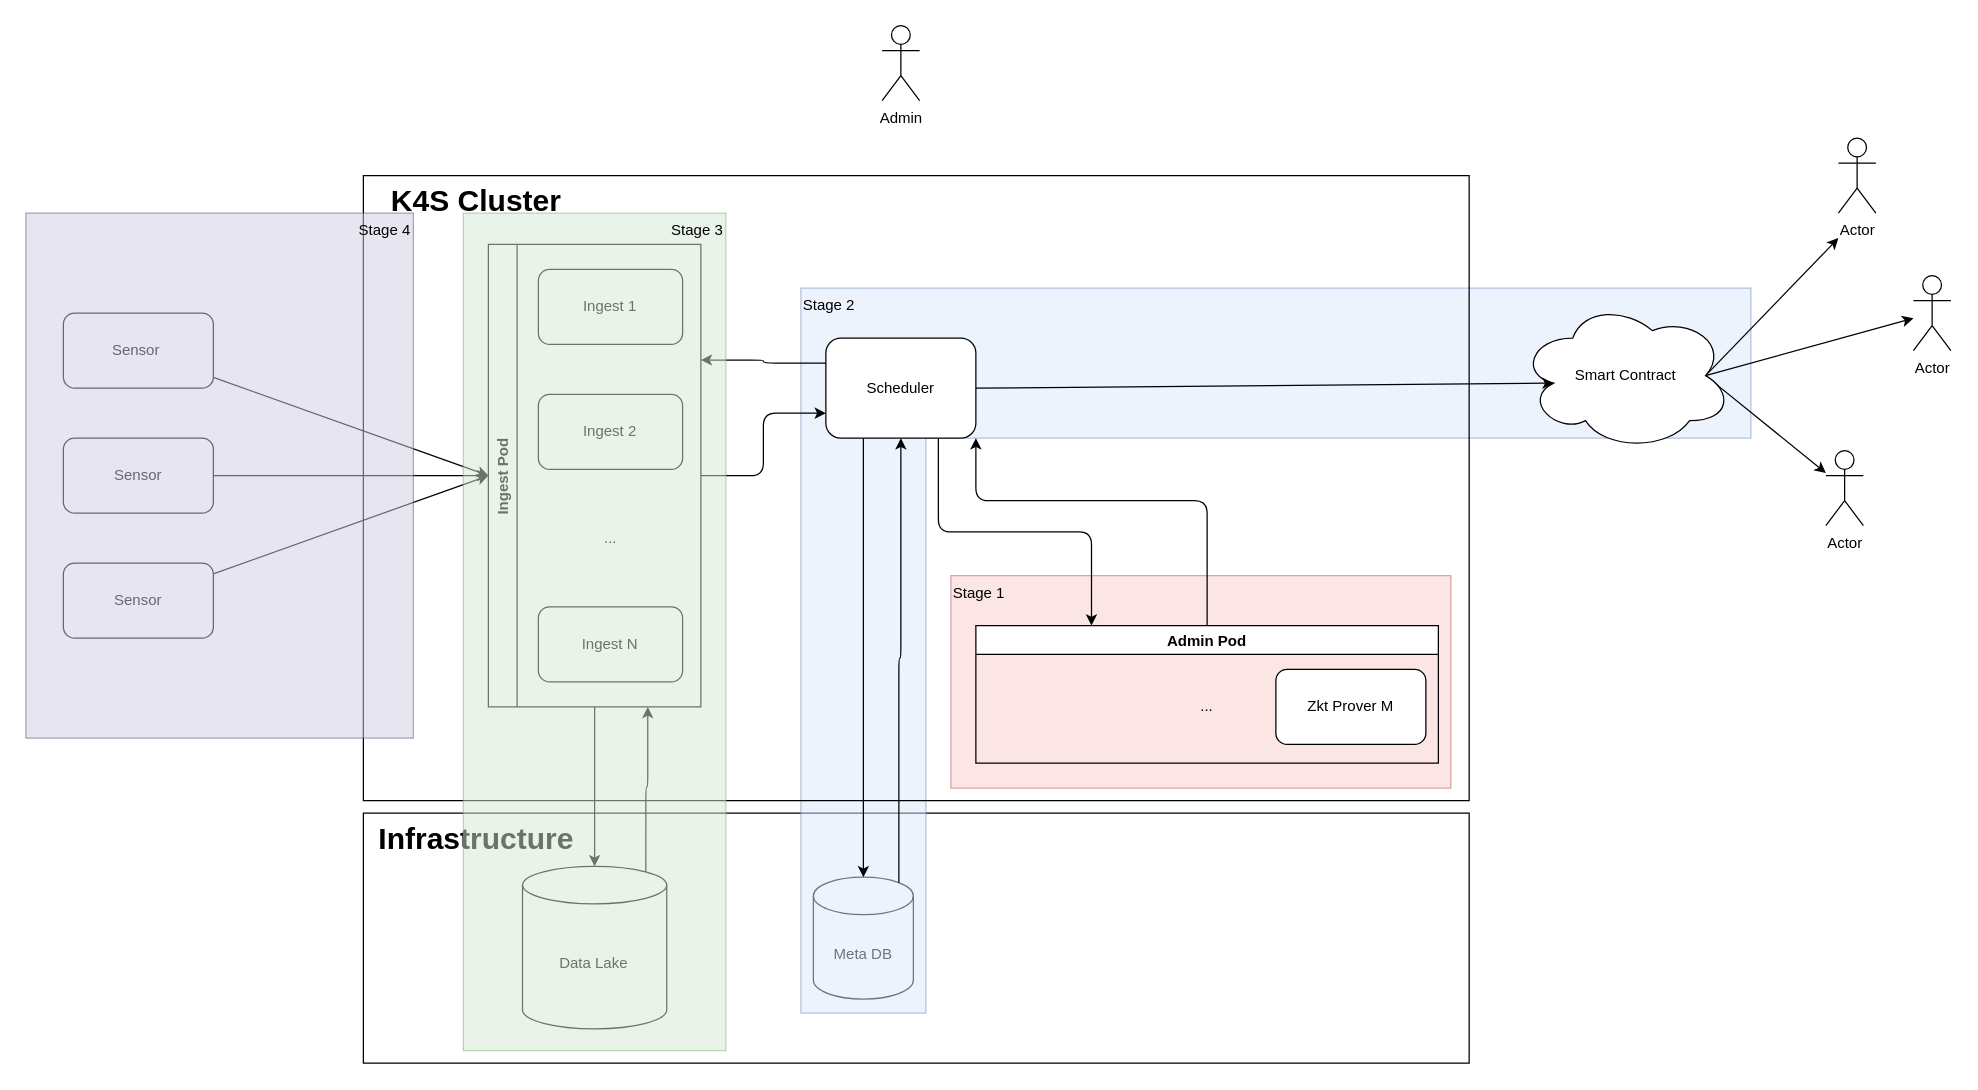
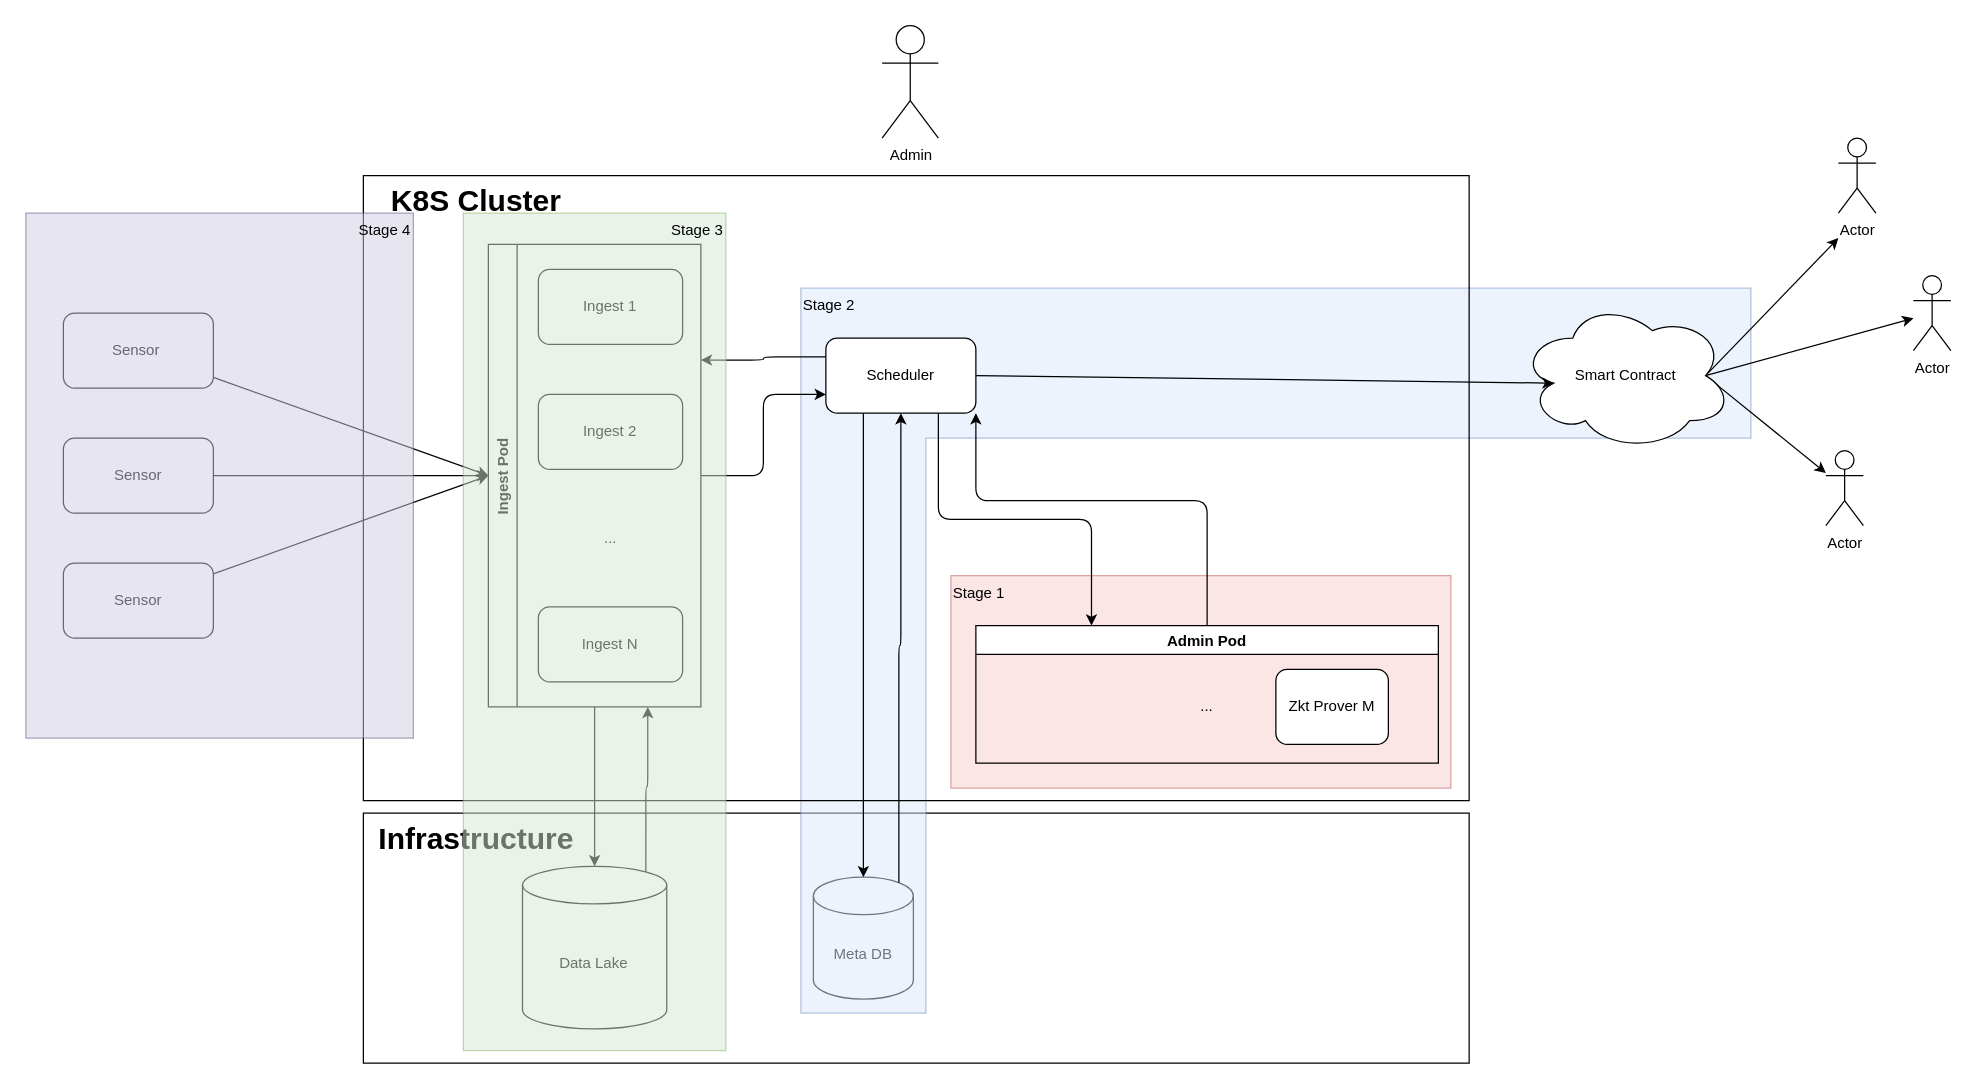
- <mxCell id="45" value="Admin" style="shape=umlActor;verticalLabelPosition=bottom;verticalAlign=top;html=1;outlineConnect=0;fontFamily=Helvetica;fontSize=12;fontColor=default;strokeColor=default;fillColor=default;" parent="1" vertex="1"><mxGeometry x="705" y="20" width="30" height="60" as="geometry" /></mxCell>
+ <mxCell id="45" value="Admin" style="shape=umlActor;verticalLabelPosition=bottom;verticalAlign=top;html=1;outlineConnect=0;fontFamily=Helvetica;fontSize=12;fontColor=default;strokeColor=default;fillColor=default;" parent="1" vertex="1"><mxGeometry x="705" y="20" width="45" height="90" as="geometry" /></mxCell>
- <mxCell id="10" value="K4S Cluster" style="text;strokeColor=none;fillColor=none;html=1;fontSize=24;fontStyle=1;verticalAlign=middle;align=center;fontFamily=Helvetica;fontColor=default;container=1;" parent="8" vertex="1"><mxGeometry width="180.0" height="42.54" as="geometry" /></mxCell>
+ <mxCell id="10" value="K8S Cluster" style="text;strokeColor=none;fillColor=none;html=1;fontSize=24;fontStyle=1;verticalAlign=middle;align=center;fontFamily=Helvetica;fontColor=default;container=1;" parent="8" vertex="1"><mxGeometry width="180.0" height="42.54" as="geometry" /></mxCell>
- <mxCell id="11" value="Scheduler" style="rounded=1;whiteSpace=wrap;html=1;" parent="8" vertex="1"><mxGeometry x="370" y="130" width="120" height="80" as="geometry" /></mxCell>
+ <mxCell id="11" value="Scheduler" style="rounded=1;whiteSpace=wrap;html=1;" parent="8" vertex="1"><mxGeometry x="370" y="130" width="120" height="60" as="geometry" /></mxCell>
- <mxCell id="40" value="Zkt Prover M" style="rounded=1;whiteSpace=wrap;html=1;" parent="39" vertex="1"><mxGeometry x="240" y="35" width="120" height="60" as="geometry" /></mxCell>
+ <mxCell id="40" value="Zkt Prover M" style="rounded=1;whiteSpace=wrap;html=1;" parent="39" vertex="1"><mxGeometry x="240" y="35" width="90" height="60" as="geometry" /></mxCell>
